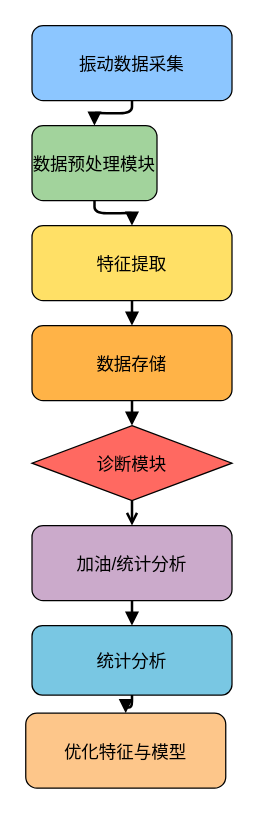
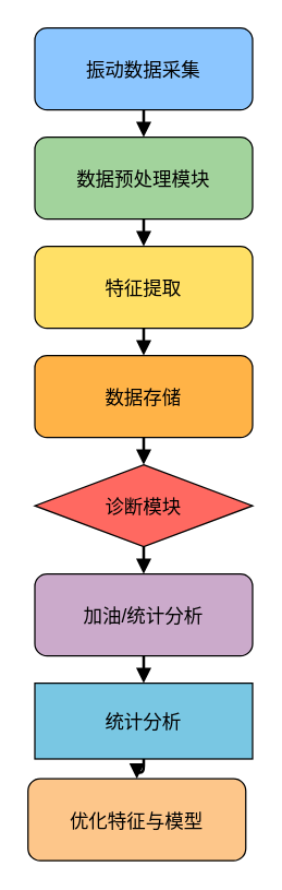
- <mxCell id="3" value="数据预处理模块" style="rounded=1;fillColor=#A2D39C;fontSize=14;fontColor=#000000;" parent="1" vertex="1"><mxGeometry x="25" y="100" width="100" height="60" as="geometry" /></mxCell>
+ <mxCell id="3" value="数据预处理模块" style="rounded=1;fillColor=#A2D39C;fontSize=14;fontColor=#000000;" parent="1" vertex="1"><mxGeometry x="25" y="100" width="160" height="60" as="geometry" /></mxCell>
- <mxCell id="14" style="edgeStyle=orthogonalEdgeStyle;endArrow=open;strokeWidth=2;" parent="1" source="6" target="7" edge="1"><mxGeometry relative="1" as="geometry" /></mxCell>
+ <mxCell id="14" style="edgeStyle=orthogonalEdgeStyle;endArrow=block;strokeWidth=2;" parent="1" source="6" target="7" edge="1"><mxGeometry relative="1" as="geometry" /></mxCell>
- <mxCell id="8" value="统计分析" style="rounded=1;fillColor=#79C7E3;fontSize=14;fontColor=#000000;" parent="1" vertex="1"><mxGeometry x="25" y="500" width="160" height="55.5" as="geometry" /></mxCell>
+ <mxCell id="8" value="统计分析" style="fillColor=#79C7E3;fontSize=14;fontColor=#000000;rounded=0;" parent="1" vertex="1"><mxGeometry x="25" y="500" width="160" height="55.5" as="geometry" /></mxCell>
